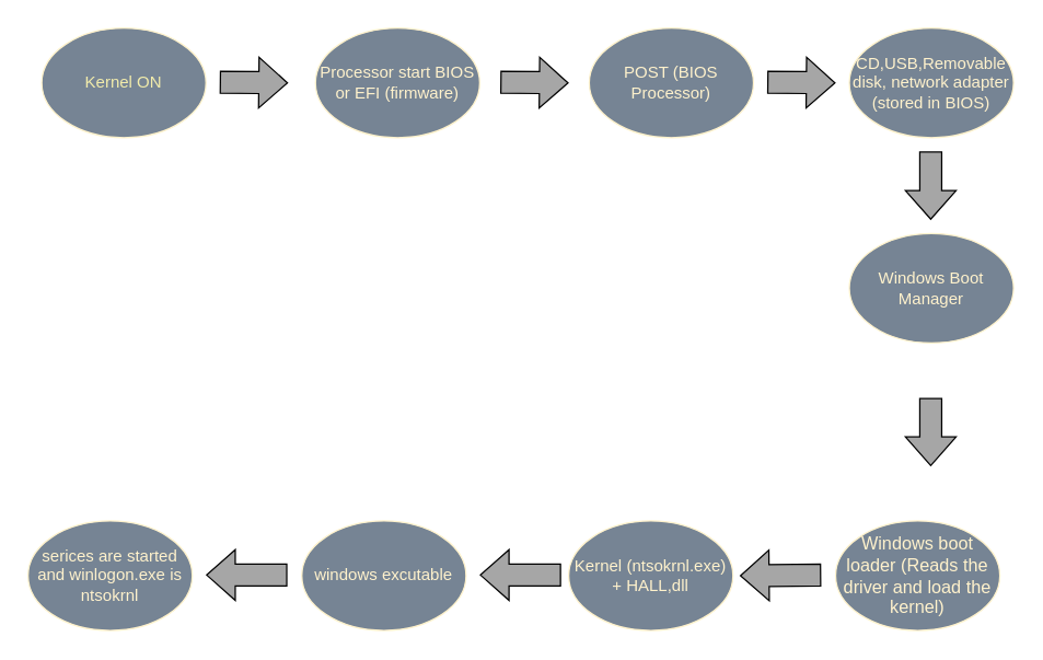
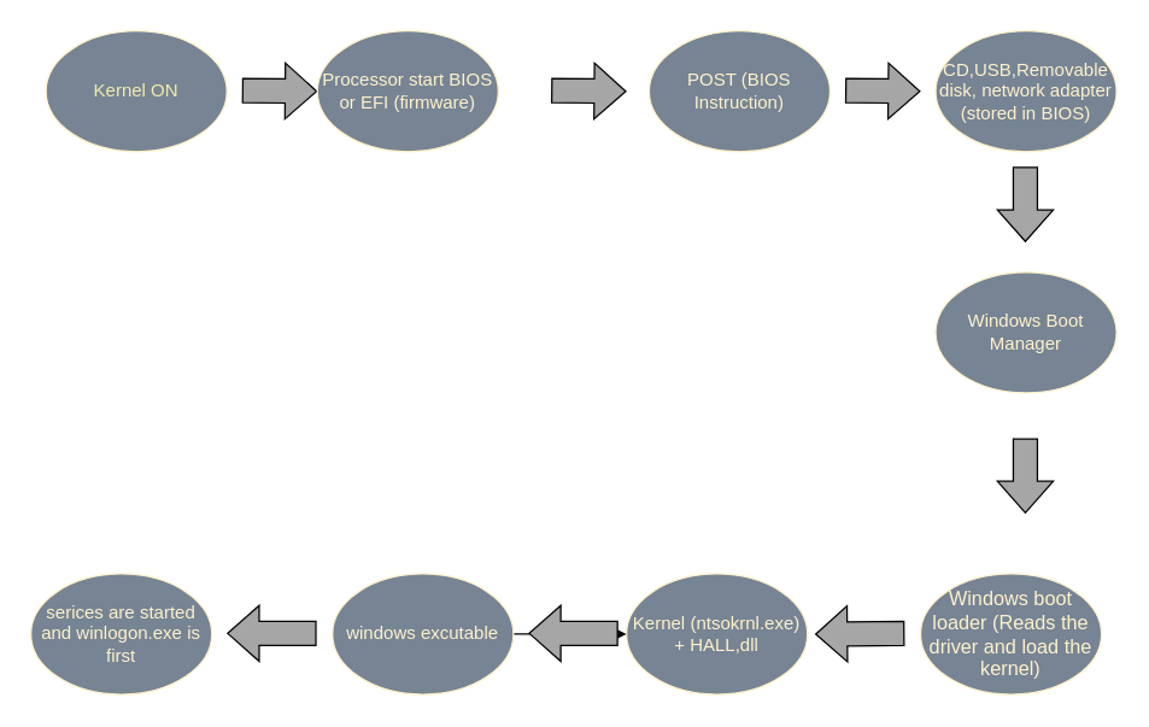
- <mxCell id="3" value="&lt;font color=&quot;#fff2cc&quot;&gt;Processor start BIOS or EFI (firmware)&lt;/font&gt;" style="ellipse;whiteSpace=wrap;html=1;fillColor=#768494;strokeColor=#FFF2CC;" vertex="1" parent="1"><mxGeometry x="230" y="20" width="120" height="80" as="geometry" /></mxCell>
+ <mxCell id="3" value="&lt;font color=&quot;#fff2cc&quot;&gt;Processor start BIOS or EFI (firmware)&lt;/font&gt;" style="ellipse;whiteSpace=wrap;html=1;fillColor=#768494;strokeColor=#FFF2CC;" vertex="1" parent="1"><mxGeometry x="210" y="20" width="120" height="80" as="geometry" /></mxCell>
- <mxCell id="5" value="&lt;font color=&quot;#fff2cc&quot;&gt;POST (BIOS Processor)&lt;/font&gt;" style="ellipse;whiteSpace=wrap;html=1;fillColor=#768494;strokeColor=#FFF2CC;" vertex="1" parent="1"><mxGeometry x="430" y="20" width="120" height="80" as="geometry" /></mxCell>
+ <mxCell id="5" value="&lt;font color=&quot;#fff2cc&quot;&gt;POST (BIOS Instruction)&lt;/font&gt;" style="ellipse;whiteSpace=wrap;html=1;fillColor=#768494;strokeColor=#FFF2CC;" vertex="1" parent="1"><mxGeometry x="430" y="20" width="120" height="80" as="geometry" /></mxCell>
- <mxCell id="9" value="&lt;font color=&quot;#fff2cc&quot;&gt;Windows Boot Manager&lt;/font&gt;" style="ellipse;whiteSpace=wrap;html=1;fillColor=#768494;strokeColor=#FFF2CC;" vertex="1" parent="1"><mxGeometry x="620" y="170" width="120" height="80" as="geometry" /></mxCell>
+ <mxCell id="9" value="&lt;font color=&quot;#fff2cc&quot;&gt;Windows Boot Manager&lt;/font&gt;" style="ellipse;whiteSpace=wrap;html=1;fillColor=#768494;strokeColor=#FFF2CC;" vertex="1" parent="1"><mxGeometry x="620" y="180" width="120" height="80" as="geometry" /></mxCell>
- <mxCell id="19" value="&lt;font color=&quot;#fff2cc&quot;&gt;serices are started and winlogon.exe is ntsokrnl&lt;/font&gt;" style="ellipse;whiteSpace=wrap;html=1;fillColor=#768494;strokeColor=#FFF2CC;" vertex="1" parent="1"><mxGeometry x="20" y="380" width="120" height="80" as="geometry" /></mxCell>
+ <mxCell id="19" value="&lt;font color=&quot;#fff2cc&quot;&gt;serices are started and winlogon.exe is first&lt;/font&gt;" style="ellipse;whiteSpace=wrap;html=1;fillColor=#768494;strokeColor=#FFF2CC;" vertex="1" parent="1"><mxGeometry x="20" y="380" width="120" height="80" as="geometry" /></mxCell>
+ <mxCell id="10" value="" style="edgeStyle=orthogonalEdgeStyle;rounded=0;orthogonalLoop=1;jettySize=auto;html=1;" edge="1" parent="1" source="11" target="6"><mxGeometry relative="1" as="geometry" /></mxCell>
